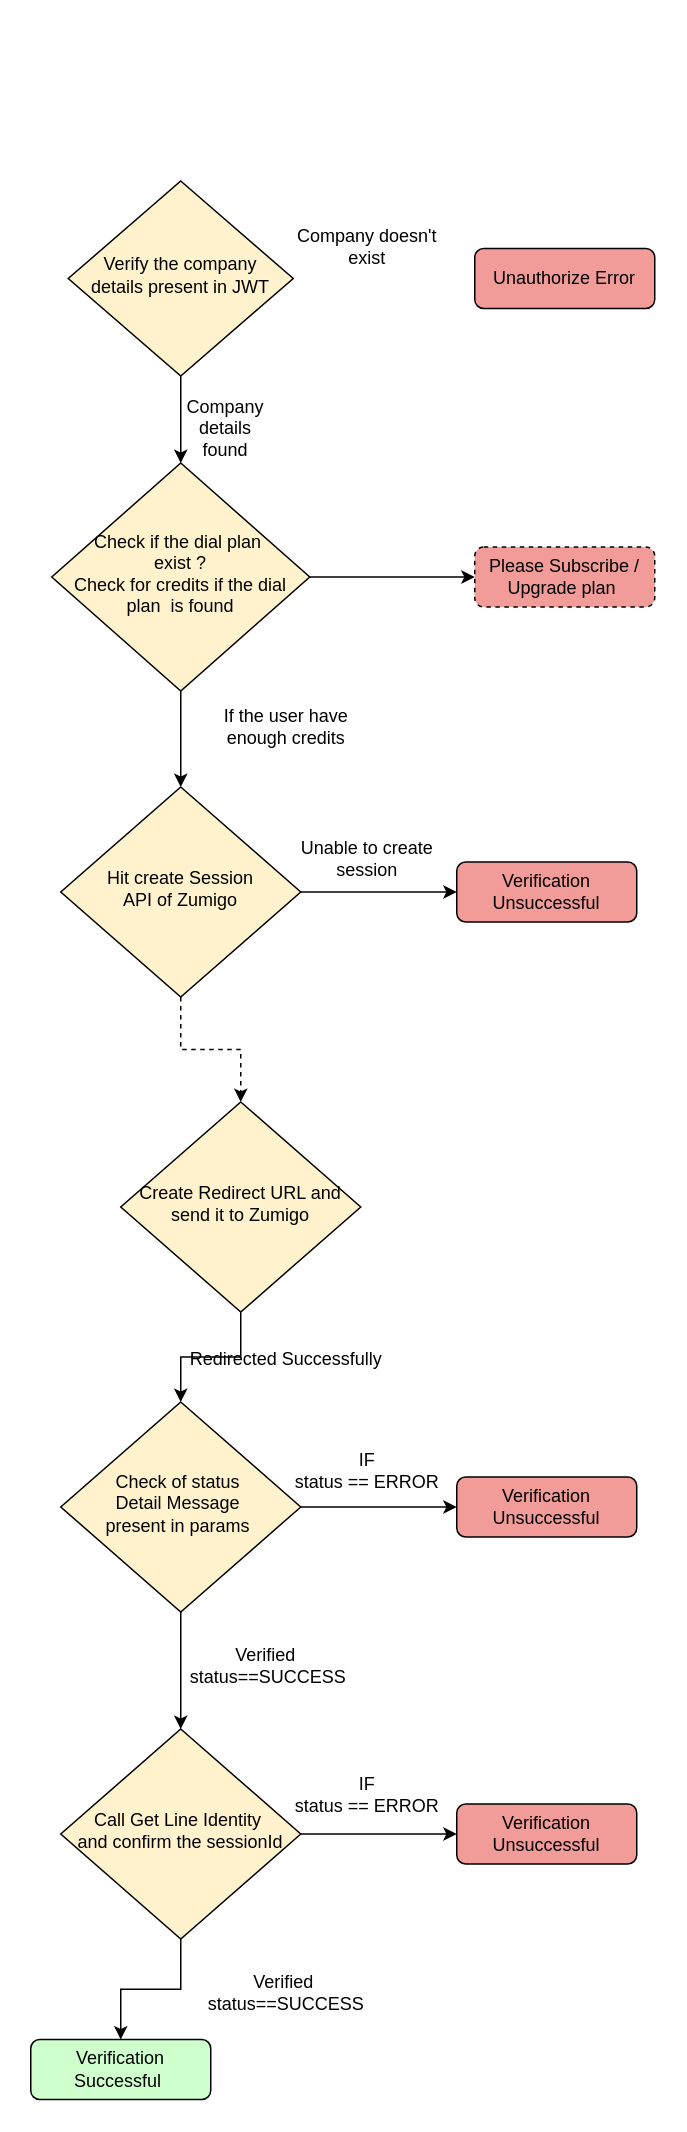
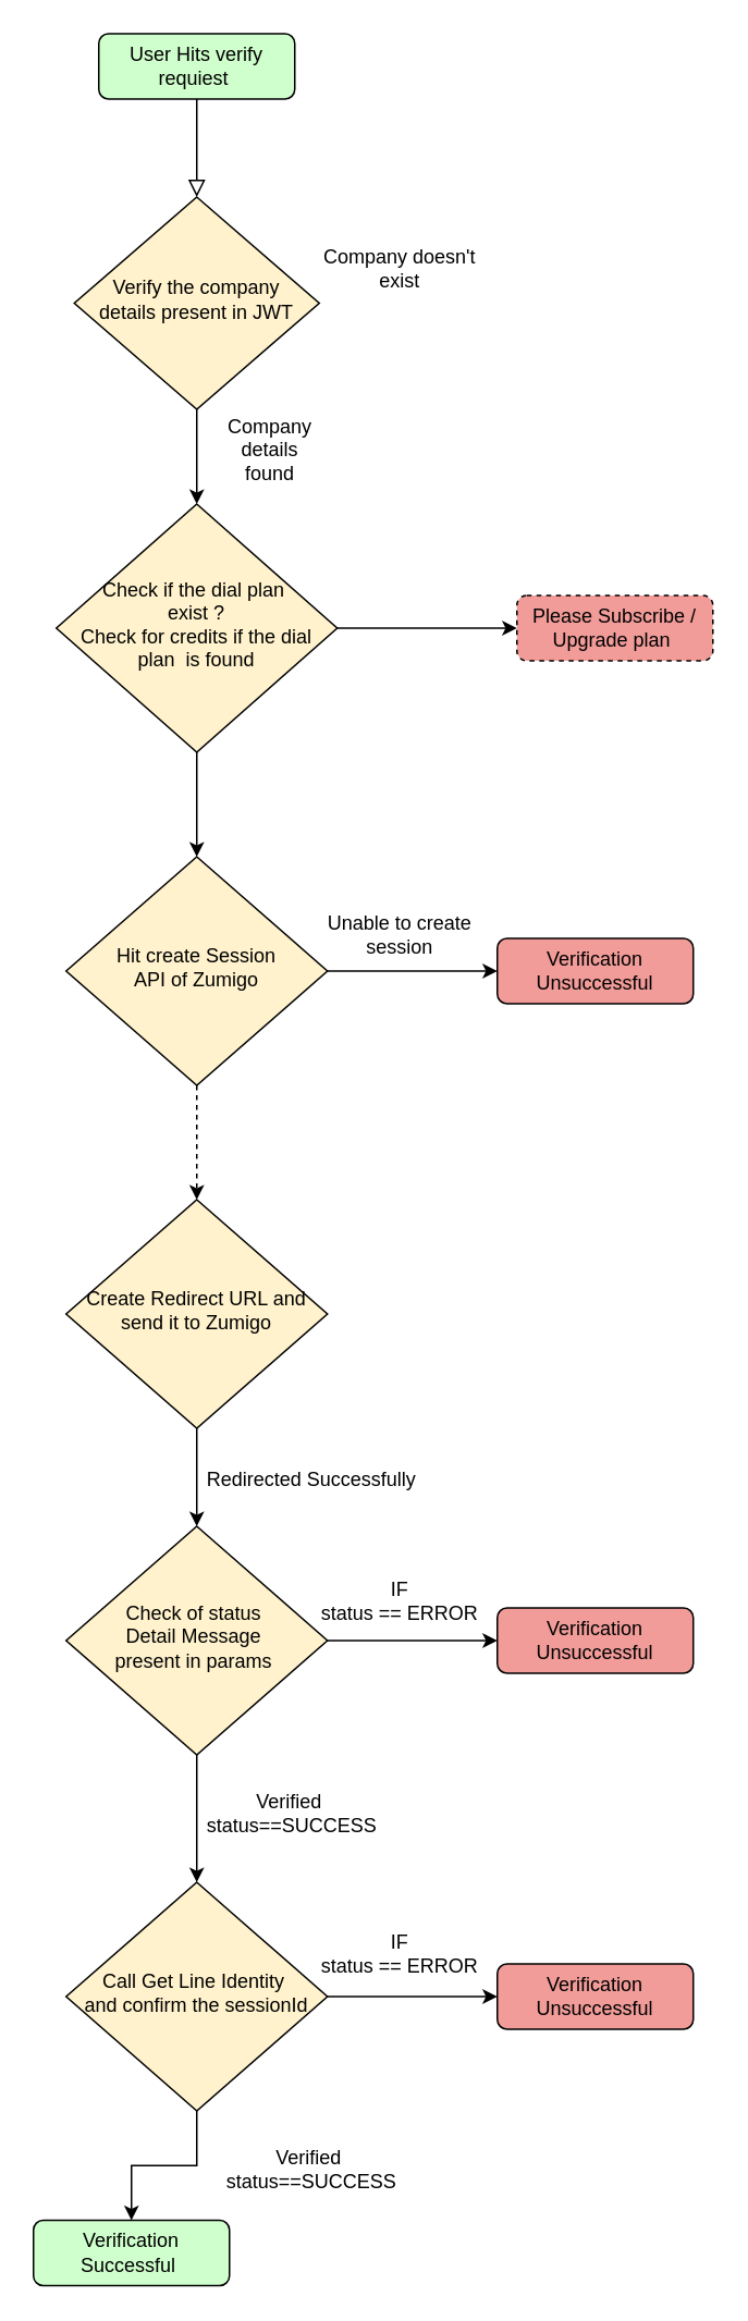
+ <mxCell id="3" value="User Hits verify requiest&amp;nbsp;" style="rounded=1;whiteSpace=wrap;html=1;fontSize=12;glass=0;strokeWidth=1;shadow=0;fillColor=#CFFFCC;" parent="1" vertex="1"><mxGeometry x="60" y="20" width="120" height="40" as="geometry" /></mxCell>
+ <mxCell id="2" value="" style="rounded=0;html=1;jettySize=auto;orthogonalLoop=1;fontSize=11;endArrow=block;endFill=0;endSize=8;strokeWidth=1;shadow=0;labelBackgroundColor=none;edgeStyle=orthogonalEdgeStyle;" parent="1" source="3" target="5" edge="1"><mxGeometry relative="1" as="geometry" /></mxCell>
- <mxCell id="6" value="Unauthorize Error" style="rounded=1;whiteSpace=wrap;html=1;fontSize=12;glass=0;strokeWidth=1;shadow=0;fillColor=#F19C99;" parent="1" vertex="1"><mxGeometry x="316" y="165" width="120" height="40" as="geometry" /></mxCell>
- <mxCell id="29" value="Company details found" style="text;strokeColor=none;align=center;fillColor=none;html=1;verticalAlign=middle;whiteSpace=wrap;rounded=0;" vertex="1" parent="1"><mxGeometry x="120" y="270" width="60" height="30" as="geometry" /></mxCell>
+ <mxCell id="29" value="Company details found" style="text;strokeColor=none;align=center;fillColor=none;html=1;verticalAlign=middle;whiteSpace=wrap;rounded=0;" vertex="1" parent="1"><mxGeometry x="135" y="260" width="60" height="30" as="geometry" /></mxCell>
- <mxCell id="34" value="If the user have &lt;br&gt;enough credits" style="text;html=1;align=center;verticalAlign=middle;resizable=0;points=[];autosize=1;strokeColor=none;fillColor=none;" vertex="1" parent="1"><mxGeometry x="136" y="460" width="108" height="48" as="geometry" /></mxCell>
- <mxCell id="12" value="Create Redirect URL and &lt;br&gt;send it to Zumigo" style="rhombus;whiteSpace=wrap;html=1;shadow=0;fontFamily=Helvetica;fontSize=12;align=center;strokeWidth=1;spacing=6;spacingTop=-4;fillColor=#FFF2CC;" vertex="1" parent="1"><mxGeometry x="80" y="734" width="160" height="140" as="geometry" /></mxCell>
+ <mxCell id="12" value="Create Redirect URL and &lt;br&gt;send it to Zumigo" style="rhombus;whiteSpace=wrap;html=1;shadow=0;fontFamily=Helvetica;fontSize=12;align=center;strokeWidth=1;spacing=6;spacingTop=-4;fillColor=#FFF2CC;" vertex="1" parent="1"><mxGeometry x="40" y="734" width="160" height="140" as="geometry" /></mxCell>
